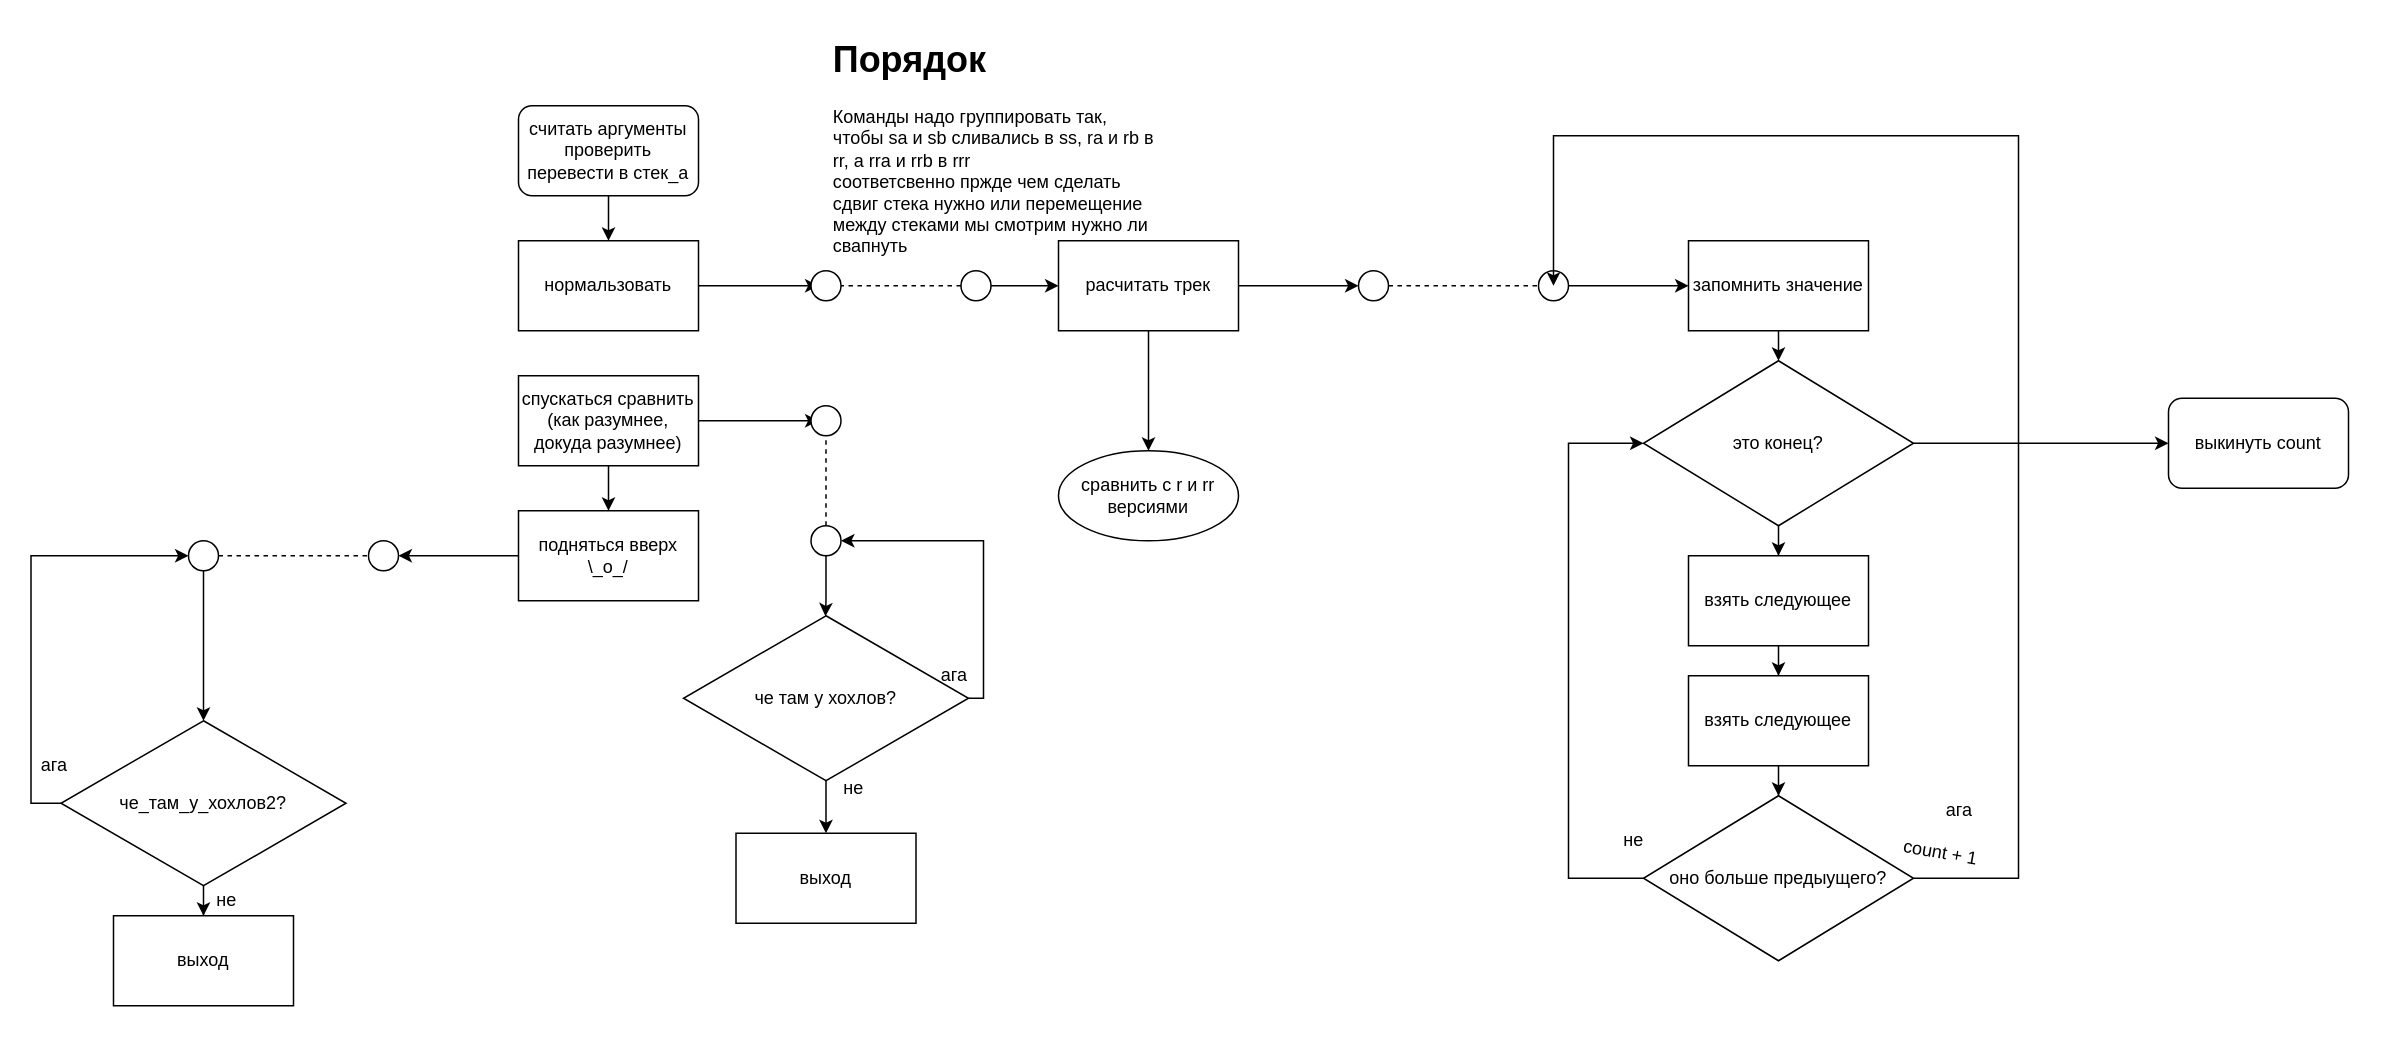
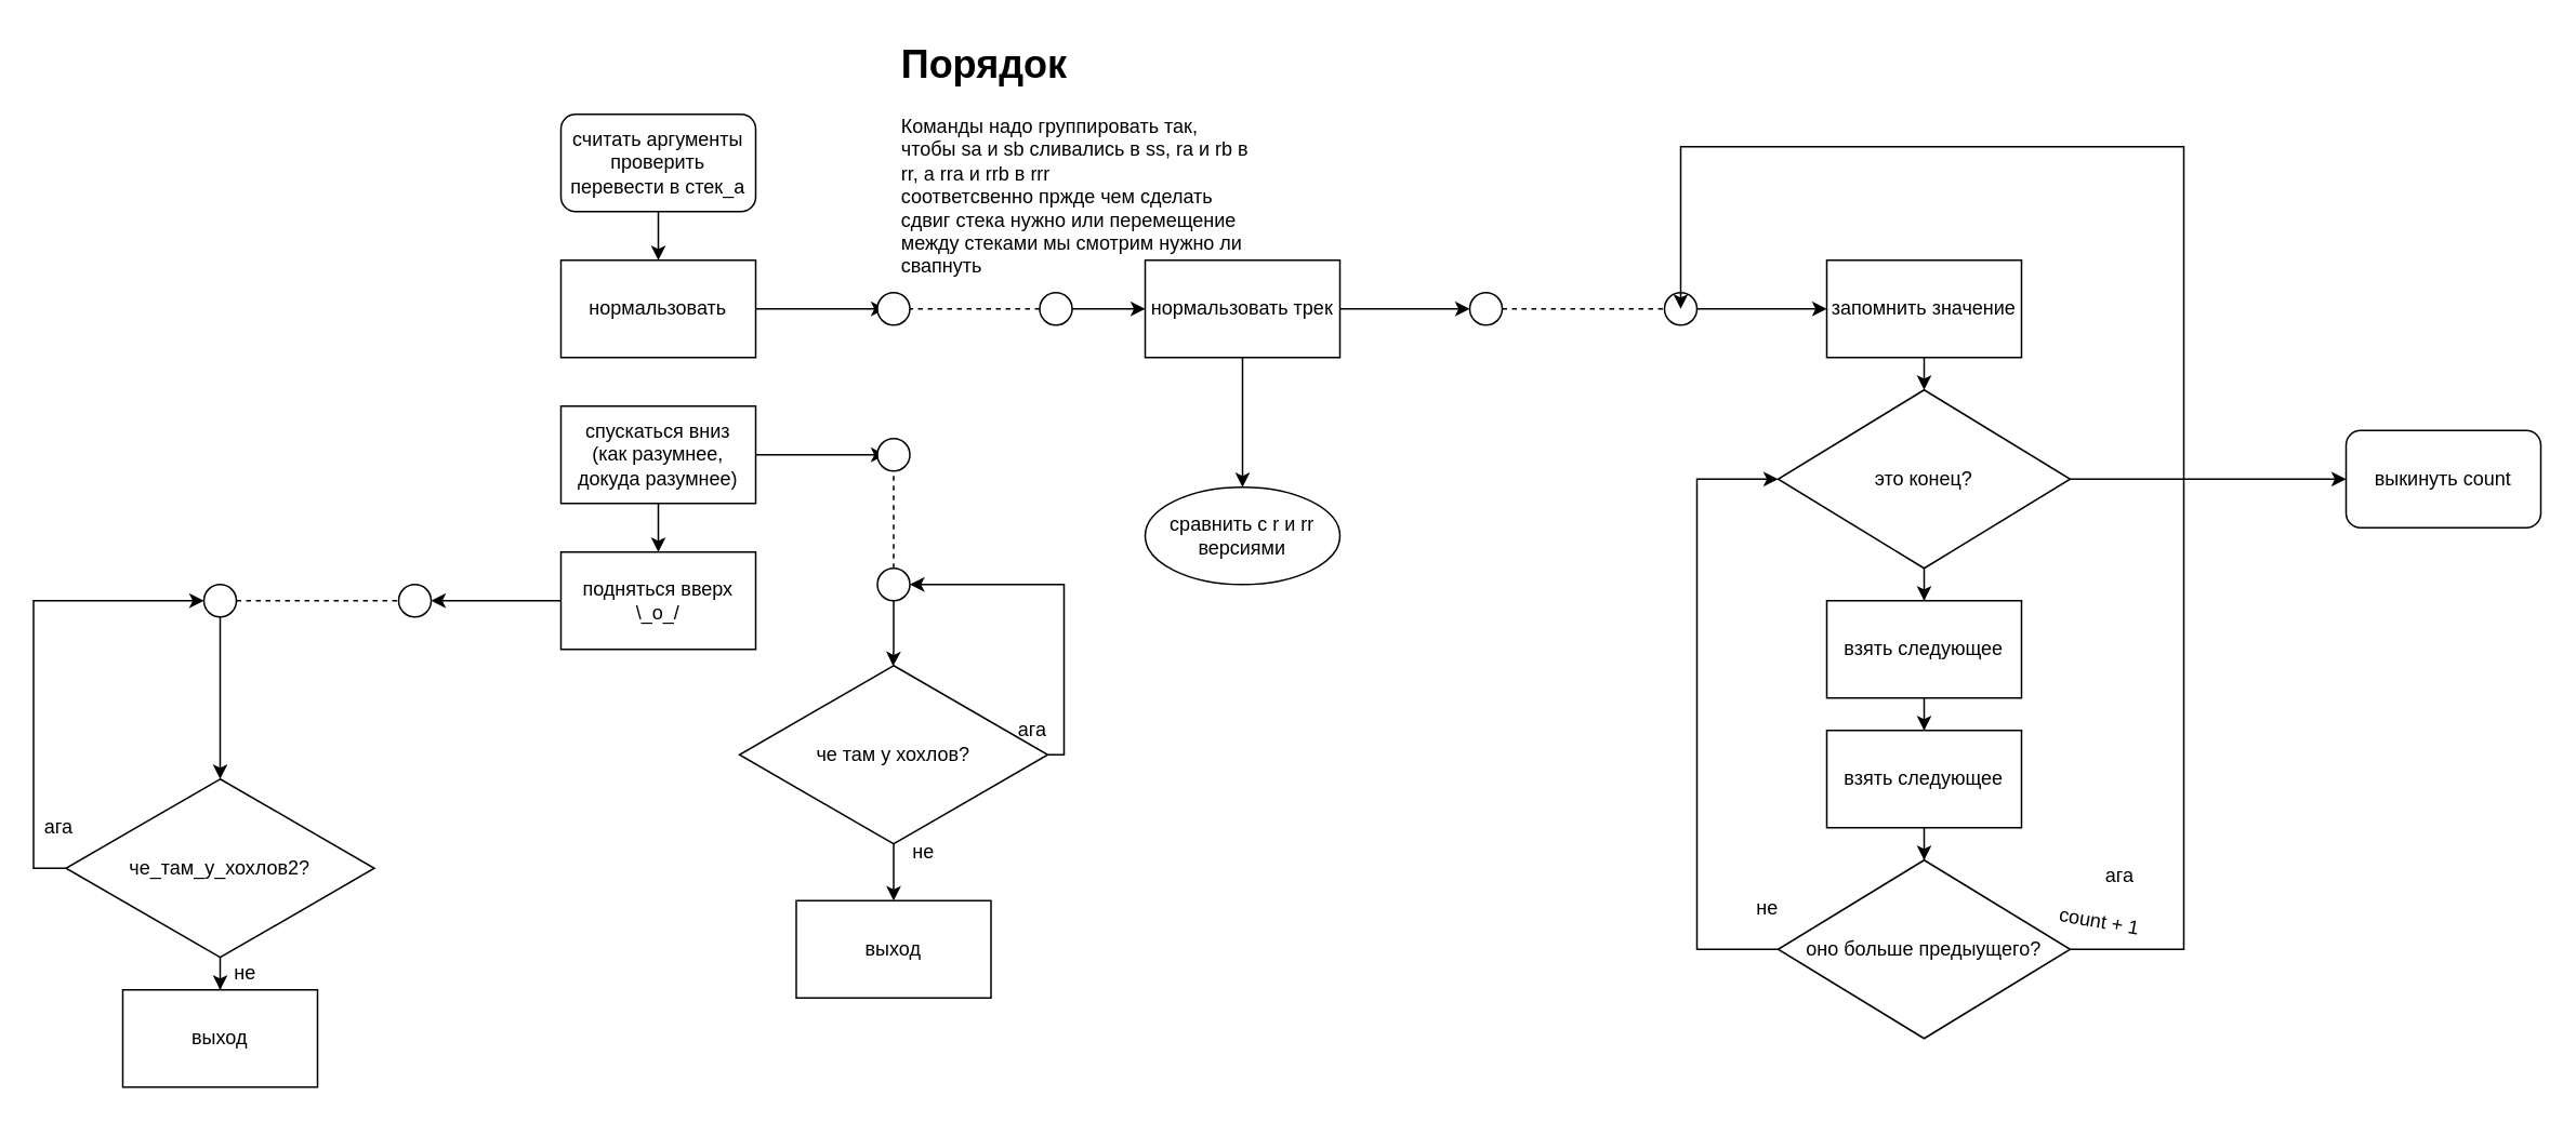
- <mxCell id="16" value="расчитать трек" style="rounded=0;whiteSpace=wrap;html=1;" parent="1" vertex="1"><mxGeometry x="705" y="160" width="120" height="60" as="geometry" /></mxCell>
+ <mxCell id="16" value="нормальзовать трек" style="rounded=0;whiteSpace=wrap;html=1;" parent="1" vertex="1"><mxGeometry x="705" y="160" width="120" height="60" as="geometry" /></mxCell>
- <mxCell id="8" value="спускаться сравнить&lt;br&gt;(как разумнее, &lt;br&gt;докуда разумнее)&lt;br&gt;" style="rounded=0;whiteSpace=wrap;html=1;" parent="1" vertex="1"><mxGeometry x="345" y="250" width="120" height="60" as="geometry" /></mxCell>
+ <mxCell id="8" value="спускаться вниз&lt;br&gt;(как разумнее, &lt;br&gt;докуда разумнее)&lt;br&gt;" style="rounded=0;whiteSpace=wrap;html=1;" parent="1" vertex="1"><mxGeometry x="345" y="250" width="120" height="60" as="geometry" /></mxCell>
